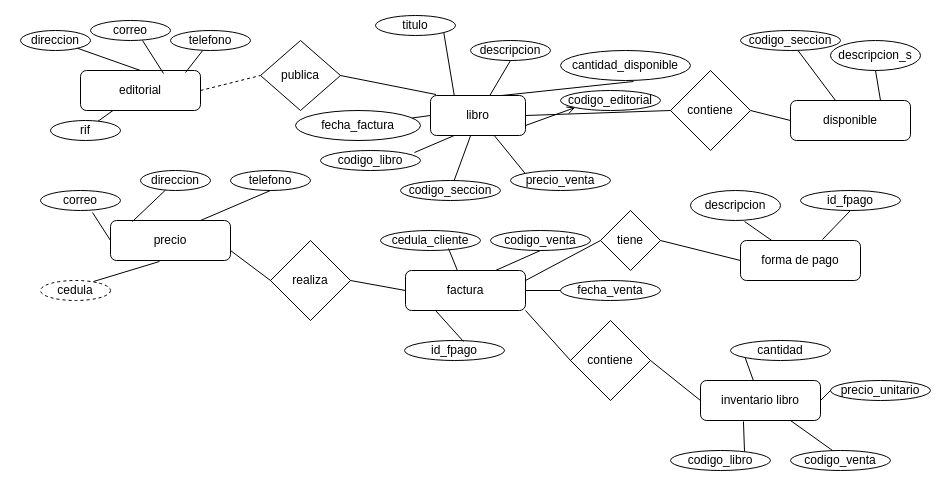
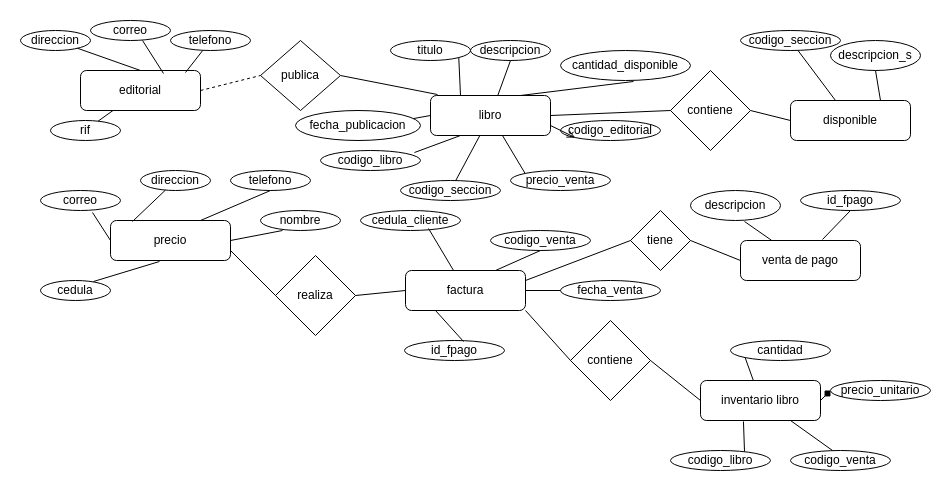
- <mxCell id="22" value="titulo" style="ellipse;whiteSpace=wrap;html=1;" vertex="1" parent="1"><mxGeometry x="375" y="15" width="80" height="20" as="geometry" /></mxCell>
+ <mxCell id="22" value="titulo" style="ellipse;whiteSpace=wrap;html=1;" vertex="1" parent="1"><mxGeometry x="390" y="40" width="80" height="20" as="geometry" /></mxCell>
- <mxCell id="29" value="codigo_editorial" style="ellipse;whiteSpace=wrap;html=1;" vertex="1" parent="1"><mxGeometry x="560" y="90" width="100" height="20" as="geometry" /></mxCell>
+ <mxCell id="29" value="codigo_editorial" style="ellipse;whiteSpace=wrap;html=1;" vertex="1" parent="1"><mxGeometry x="560" y="120" width="100" height="20" as="geometry" /></mxCell>
- <mxCell id="5" value="libro" style="rounded=1;whiteSpace=wrap;html=1;" vertex="1" parent="1"><mxGeometry x="430" y="95" width="95" height="40" as="geometry" /></mxCell>
+ <mxCell id="5" value="libro" style="rounded=1;whiteSpace=wrap;html=1;" vertex="1" parent="1"><mxGeometry x="430" y="95" width="120" height="40" as="geometry" /></mxCell>
- <mxCell id="26" value="fecha_factura" style="ellipse;whiteSpace=wrap;html=1;" vertex="1" parent="1"><mxGeometry x="295" y="110" width="125" height="30" as="geometry" /></mxCell>
+ <mxCell id="26" value="fecha_publicacion" style="ellipse;whiteSpace=wrap;html=1;" vertex="1" parent="1"><mxGeometry x="295" y="110" width="125" height="30" as="geometry" /></mxCell>
+ <mxCell id="67" value="nombre" style="ellipse;whiteSpace=wrap;html=1;" vertex="1" parent="1"><mxGeometry x="260" y="210" width="80" height="20" as="geometry" /></mxCell>
+ <mxCell id="68" value="" style="endArrow=none;html=1;rounded=0;exitX=1;exitY=0.5;exitDx=0;exitDy=0;entryX=0.275;entryY=1;entryDx=0;entryDy=0;entryPerimeter=0;" edge="1" parent="1" source="8" target="67"><mxGeometry width="50" height="50" relative="1" as="geometry"><mxPoint x="440" y="280" as="sourcePoint" /><mxPoint x="490" y="230" as="targetPoint" /></mxGeometry></mxCell>
- <mxCell id="47" value="cedula_cliente" style="ellipse;whiteSpace=wrap;html=1;" vertex="1" parent="1"><mxGeometry x="380" y="230" width="100" height="20" as="geometry" /></mxCell>
+ <mxCell id="47" value="cedula_cliente" style="ellipse;whiteSpace=wrap;html=1;" vertex="1" parent="1"><mxGeometry x="360" y="210" width="100" height="20" as="geometry" /></mxCell>
- <mxCell id="78" value="tiene" style="rhombus;whiteSpace=wrap;html=1;" vertex="1" parent="1"><mxGeometry x="600" y="210" width="60" height="60" as="geometry" /></mxCell>
+ <mxCell id="78" value="tiene" style="rhombus;whiteSpace=wrap;html=1;" vertex="1" parent="1"><mxGeometry x="630" y="210" width="60" height="60" as="geometry" /></mxCell>
- <mxCell id="9" value="forma de pago" style="rounded=1;whiteSpace=wrap;html=1;" vertex="1" parent="1"><mxGeometry x="740" y="240" width="120" height="40" as="geometry" /></mxCell>
+ <mxCell id="9" value="venta de pago" style="rounded=1;whiteSpace=wrap;html=1;" vertex="1" parent="1"><mxGeometry x="740" y="240" width="120" height="40" as="geometry" /></mxCell>
- <mxCell id="75" value="realiza" style="rhombus;whiteSpace=wrap;html=1;" vertex="1" parent="1"><mxGeometry x="270" y="240" width="80" height="80" as="geometry" /></mxCell>
+ <mxCell id="75" value="realiza" style="rhombus;whiteSpace=wrap;html=1;" vertex="1" parent="1"><mxGeometry x="275" y="255" width="80" height="80" as="geometry" /></mxCell>
- <mxCell id="42" value="cedula" style="ellipse;whiteSpace=wrap;html=1;dashed=1;" vertex="1" parent="1"><mxGeometry y="280" width="70" height="20" as="geometry" x="40" /></mxCell>
+ <mxCell id="42" value="cedula" style="ellipse;whiteSpace=wrap;html=1;" vertex="1" parent="1"><mxGeometry y="280" width="70" height="20" as="geometry" x="40" /></mxCell>
- <mxCell id="64" value="" style="endArrow=none;html=1;rounded=0;exitX=1;exitY=0.5;exitDx=0;exitDy=0;entryX=0;entryY=0.5;entryDx=0;entryDy=0;" edge="1" parent="1" source="6" target="51"><mxGeometry width="50" height="50" relative="1" as="geometry"><mxPoint x="820" y="280" as="sourcePoint" /><mxPoint x="870" y="230" as="targetPoint" /></mxGeometry></mxCell>
+ <mxCell id="64" value="" style="endArrow=diamond;html=1;rounded=0;exitX=1;exitY=0.5;exitDx=0;exitDy=0;entryX=0;entryY=0.5;entryDx=0;entryDy=0;" edge="1" parent="1" source="6" target="51"><mxGeometry width="50" height="50" relative="1" as="geometry"><mxPoint x="820" y="280" as="sourcePoint" /><mxPoint x="870" y="230" as="targetPoint" /></mxGeometry></mxCell>
